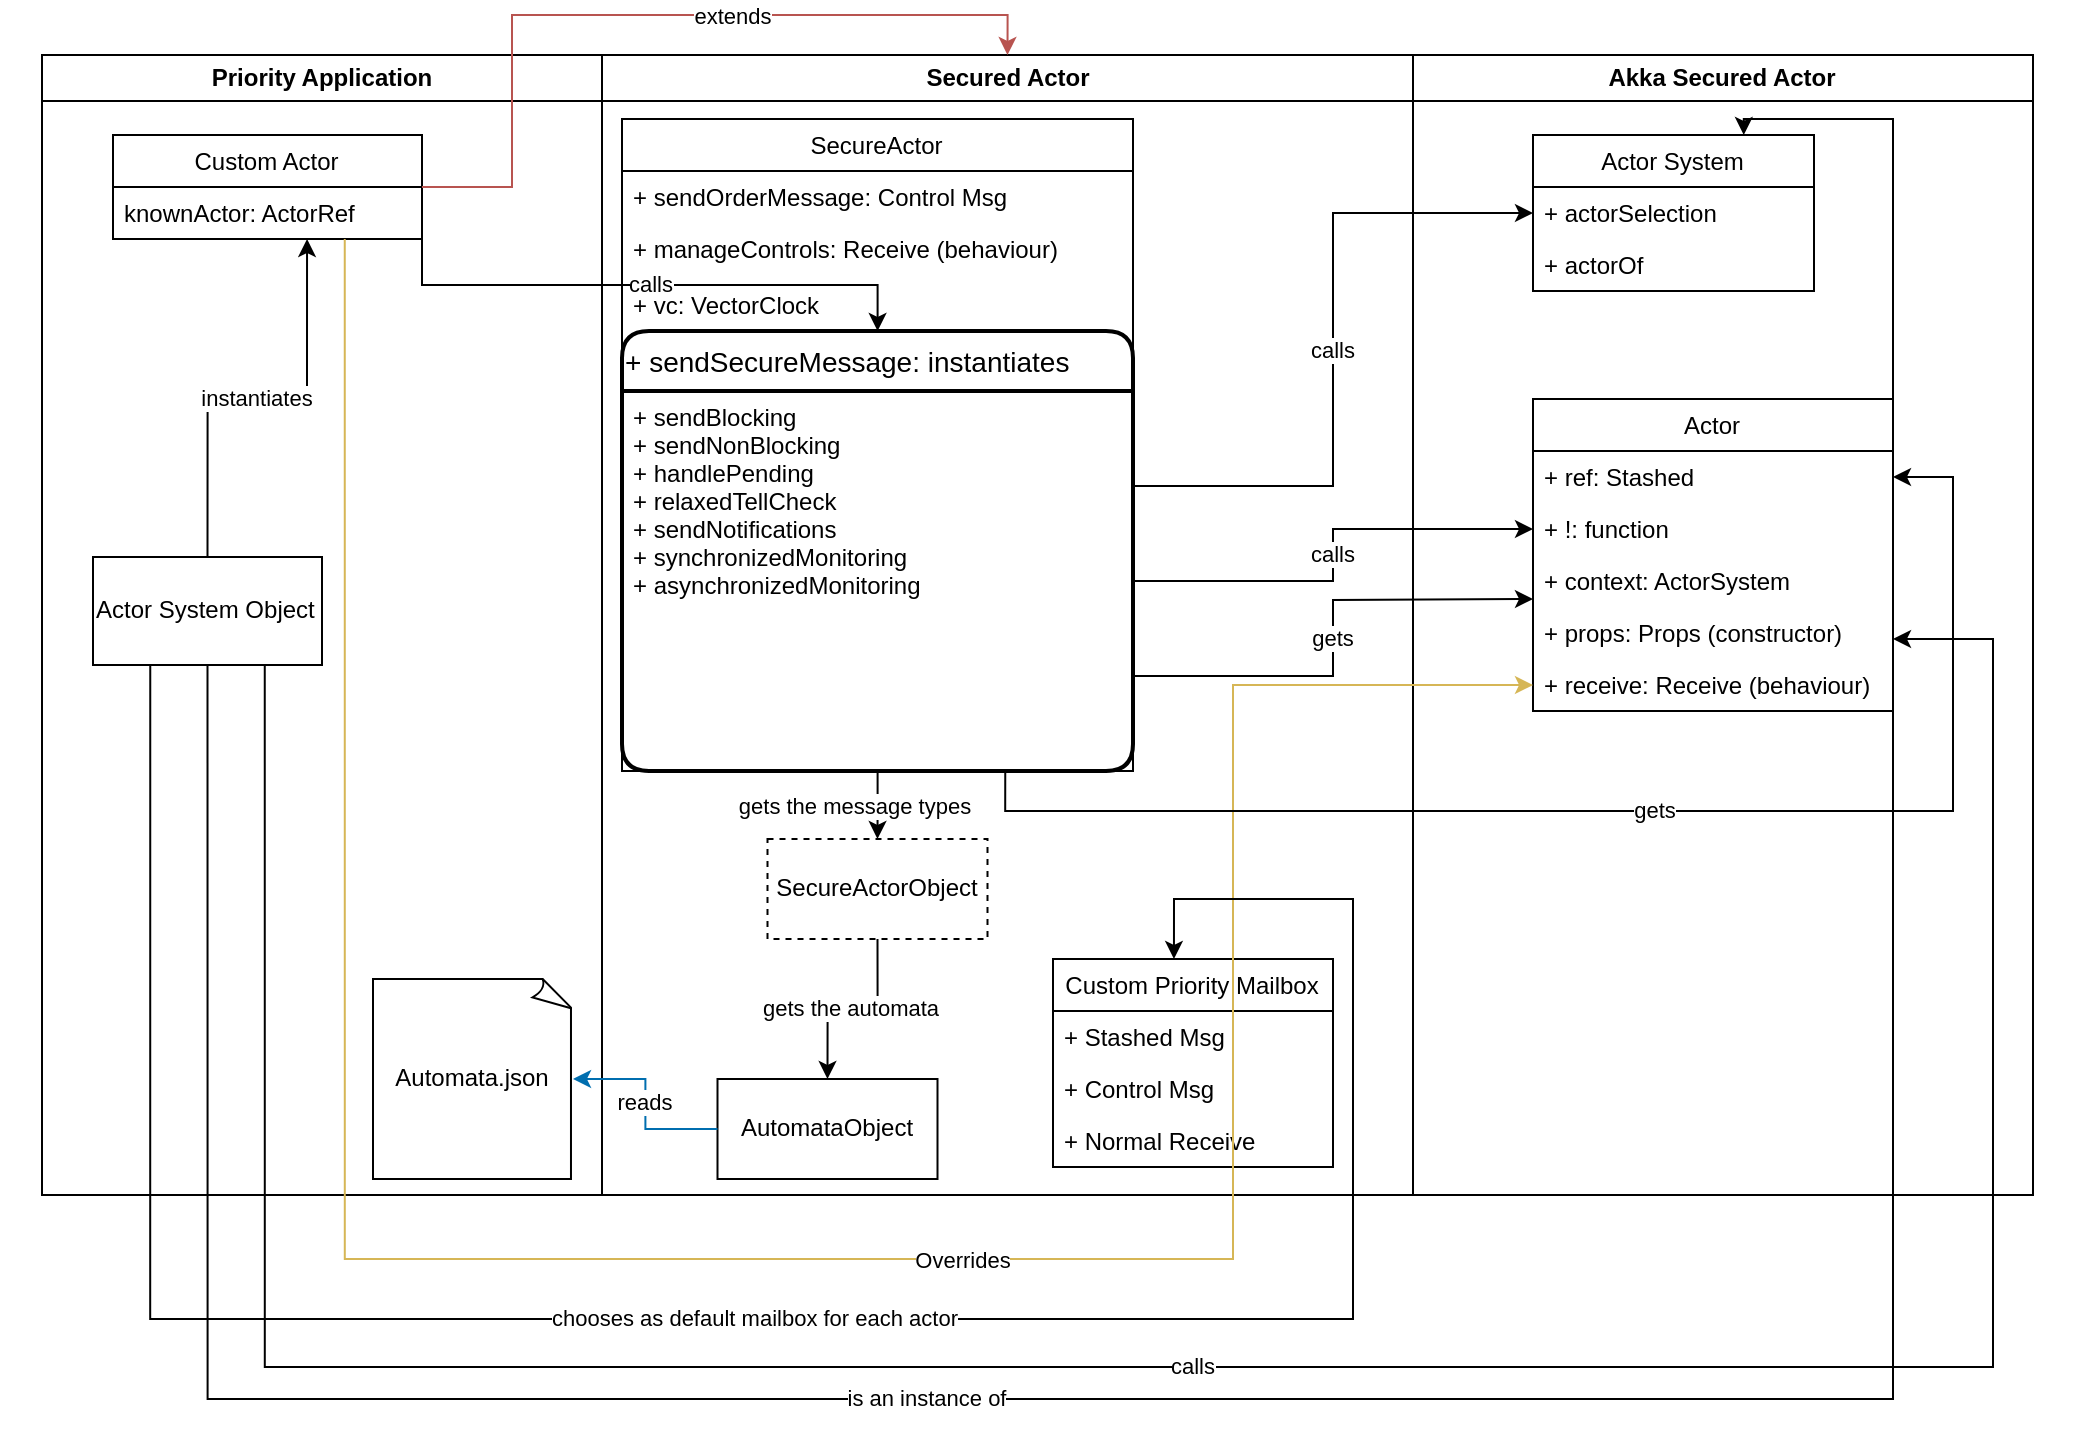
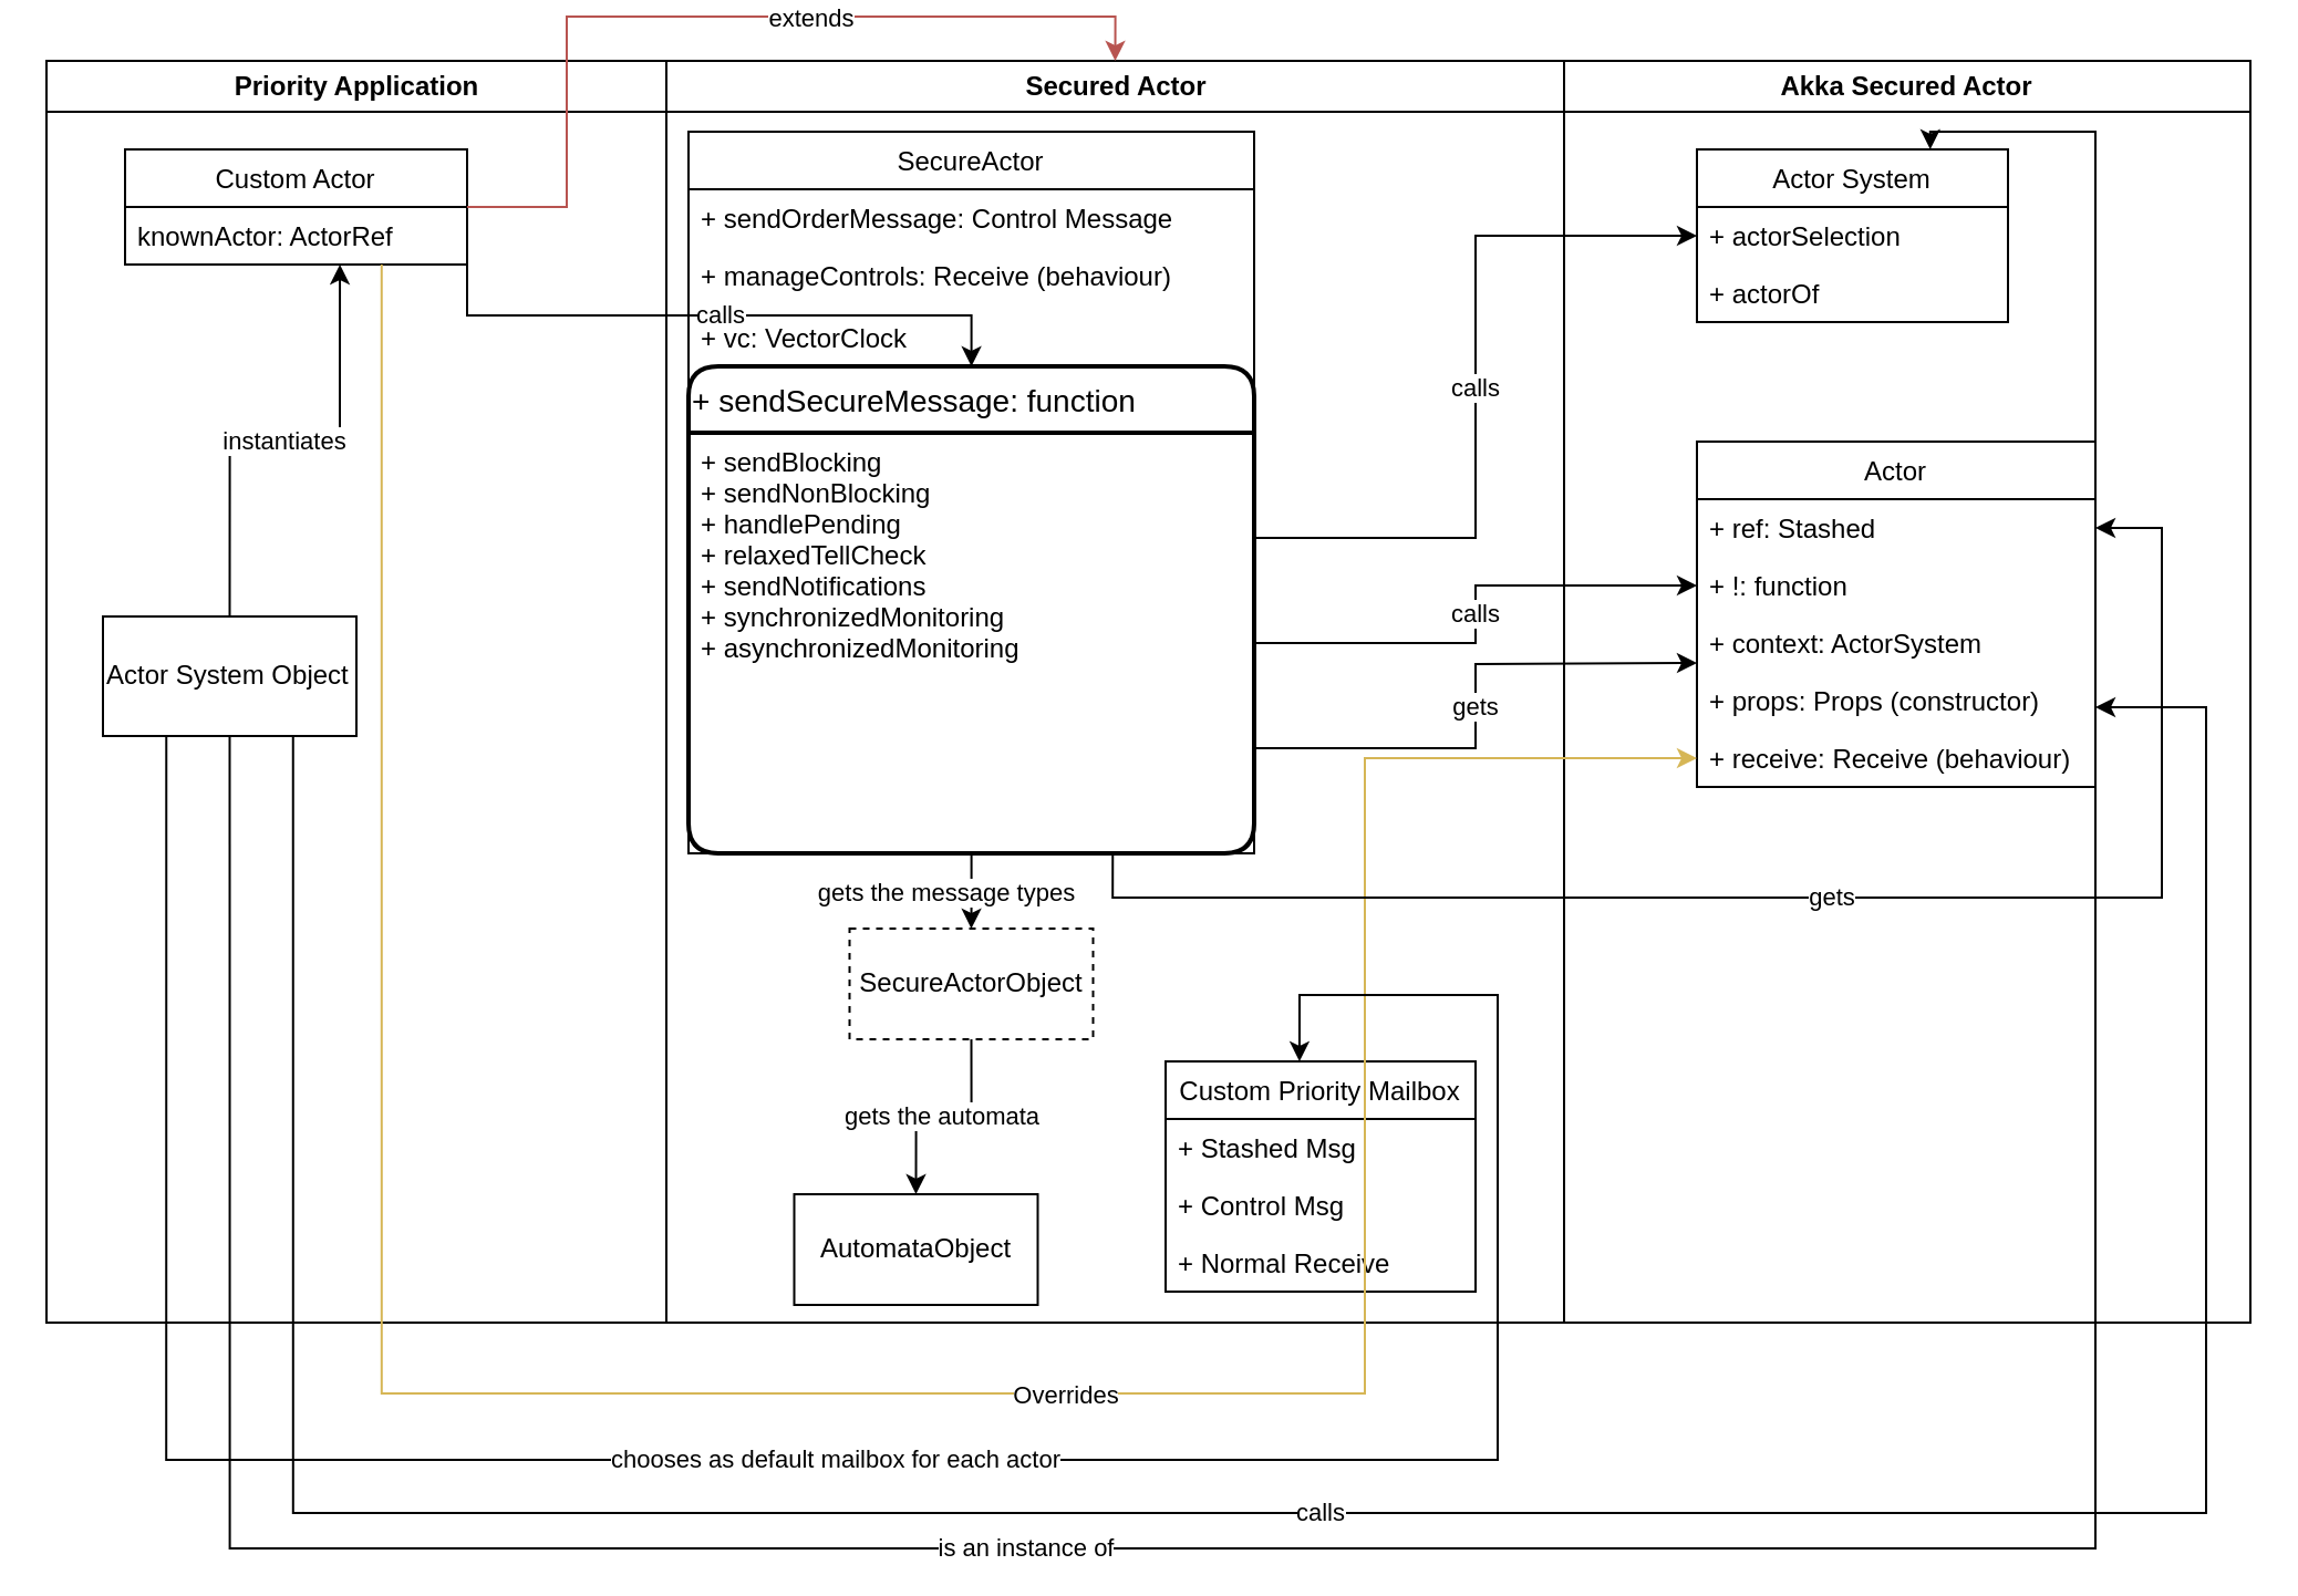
- <mxCell id="12" value="+ sendOrderMessage: Control Msg" style="text;strokeColor=none;fillColor=none;align=left;verticalAlign=top;spacingLeft=4;spacingRight=4;overflow=hidden;rotatable=0;points=[[0,0.5],[1,0.5]];portConstraint=eastwest;" parent="11" vertex="1"><mxGeometry y="26" width="255.5" height="26" as="geometry" /></mxCell>
+ <mxCell id="12" value="+ sendOrderMessage: Control Message" style="text;strokeColor=none;fillColor=none;align=left;verticalAlign=top;spacingLeft=4;spacingRight=4;overflow=hidden;rotatable=0;points=[[0,0.5],[1,0.5]];portConstraint=eastwest;" parent="11" vertex="1"><mxGeometry y="26" width="255.5" height="26" as="geometry" /></mxCell>
- <mxCell id="15" value="+ sendSecureMessage: instantiates" style="swimlane;childLayout=stackLayout;horizontal=1;startSize=30;horizontalStack=0;rounded=1;fontSize=14;fontStyle=0;strokeWidth=2;resizeParent=0;resizeLast=1;shadow=0;dashed=0;align=left;" vertex="1" parent="11"><mxGeometry y="106" width="255.5" height="220" as="geometry" /></mxCell>
+ <mxCell id="15" value="+ sendSecureMessage: function" style="swimlane;childLayout=stackLayout;horizontal=1;startSize=30;horizontalStack=0;rounded=1;fontSize=14;fontStyle=0;strokeWidth=2;resizeParent=0;resizeLast=1;shadow=0;dashed=0;align=left;" vertex="1" parent="11"><mxGeometry y="106" width="255.5" height="220" as="geometry" /></mxCell>
- <mxCell id="7" value="&lt;div align=&quot;center&quot;&gt;Automata.json&lt;/div&gt;" style="whiteSpace=wrap;html=1;shape=mxgraph.basic.document;align=center;" vertex="1" parent="2"><mxGeometry x="165.5" y="462" width="100" height="100" as="geometry" /></mxCell>
- <mxCell id="46" value="reads" style="edgeStyle=orthogonalEdgeStyle;rounded=0;orthogonalLoop=1;jettySize=auto;html=1;exitX=0;exitY=0.5;exitDx=0;exitDy=0;fillColor=#1ba1e2;strokeColor=#006EAF;" edge="1" parent="1" source="19" target="7"><mxGeometry relative="1" as="geometry" /></mxCell>
